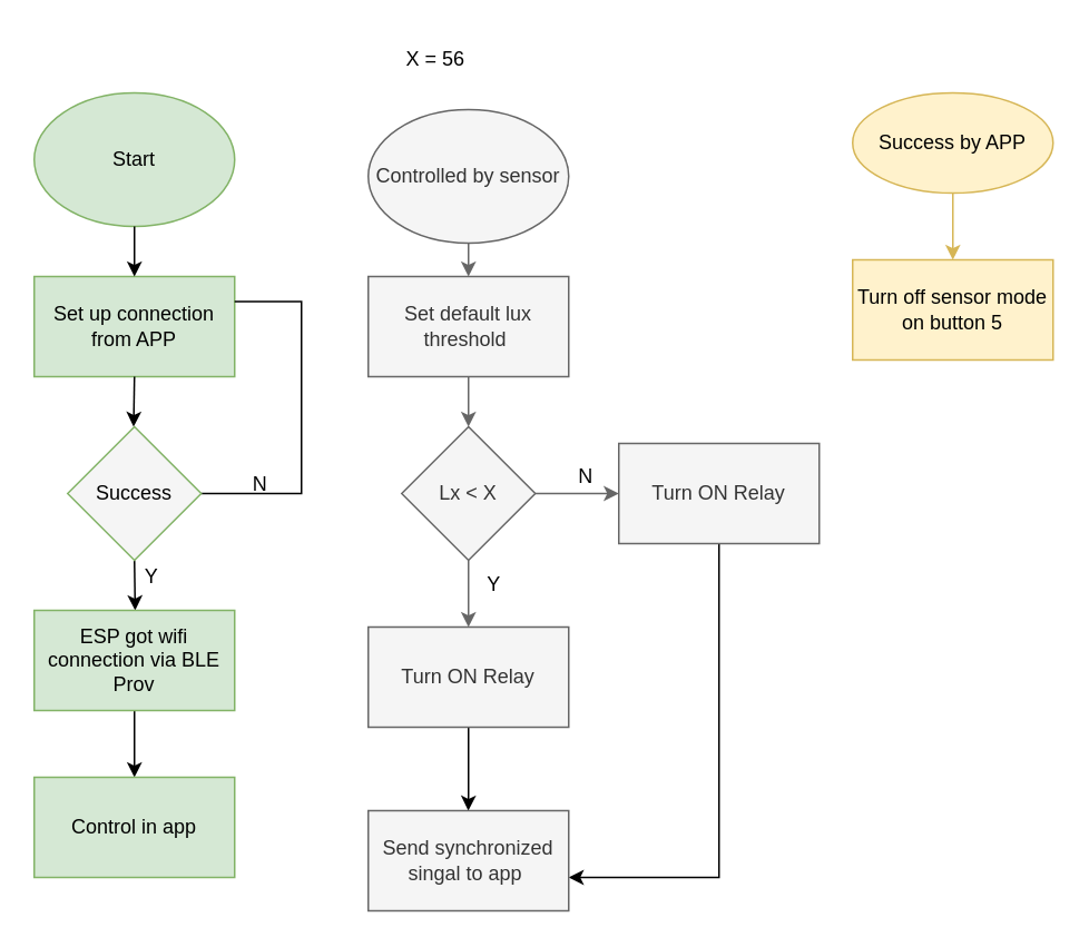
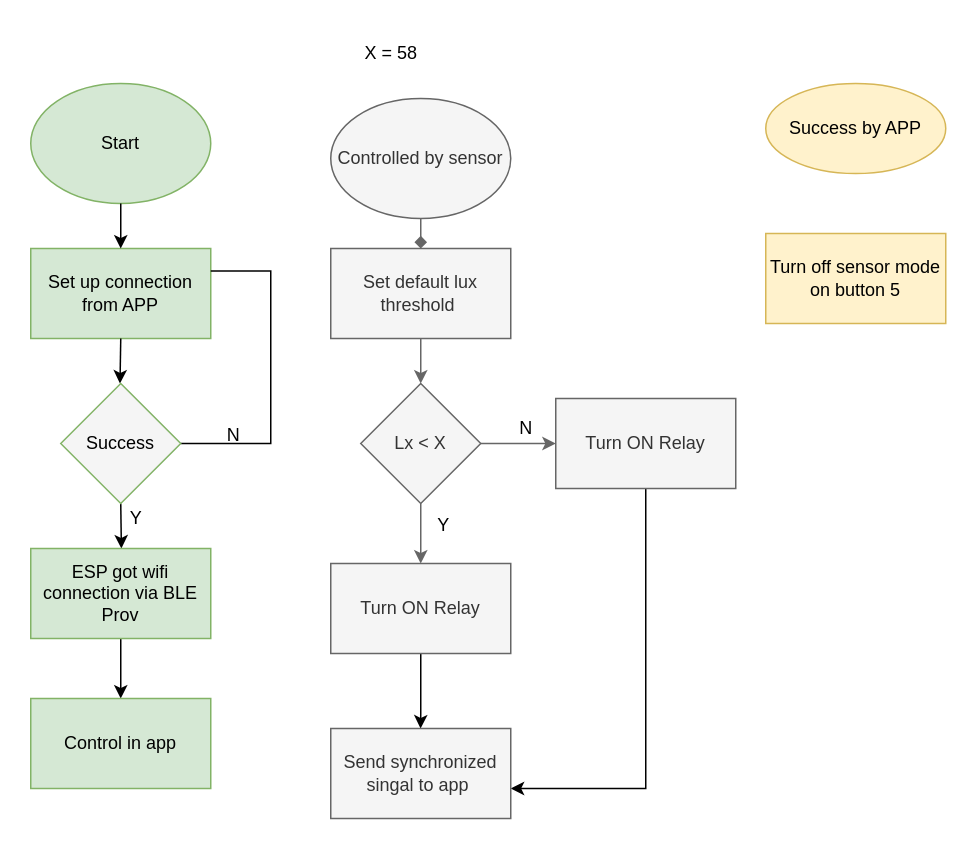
- <mxCell id="21" value="X = 56" style="text;html=1;align=center;verticalAlign=middle;resizable=0;points=[];autosize=1;strokeColor=none;fillColor=none;" vertex="1" parent="1"><mxGeometry x="230" y="20" width="60" height="30" as="geometry" /></mxCell>
+ <mxCell id="21" value="X = 58" style="text;html=1;align=center;verticalAlign=middle;resizable=0;points=[];autosize=1;strokeColor=none;fillColor=none;" vertex="1" parent="1"><mxGeometry x="230" y="20" width="60" height="30" as="geometry" /></mxCell>
- <mxCell id="26" style="edgeStyle=orthogonalEdgeStyle;rounded=0;orthogonalLoop=1;jettySize=auto;html=1;exitX=0.5;exitY=1;exitDx=0;exitDy=0;entryX=0.5;entryY=0;entryDx=0;entryDy=0;fillColor=#fff2cc;strokeColor=#d6b656;" edge="1" parent="1" source="27" target="28"><mxGeometry relative="1" as="geometry" /></mxCell>
- <mxCell id="10" value="" style="endArrow=classic;html=1;rounded=0;exitX=0.5;exitY=1;exitDx=0;exitDy=0;entryX=0.5;entryY=0;entryDx=0;entryDy=0;fillColor=#f5f5f5;strokeColor=#666666;" parent="1" source="5" target="4" edge="1"><mxGeometry width="50" height="50" relative="1" as="geometry"><mxPoint x="190" y="285" as="sourcePoint" /><mxPoint x="240" y="235" as="targetPoint" /></mxGeometry></mxCell>
+ <mxCell id="10" value="" style="endArrow=diamond;html=1;rounded=0;exitX=0.5;exitY=1;exitDx=0;exitDy=0;entryX=0.5;entryY=0;entryDx=0;entryDy=0;fillColor=#f5f5f5;strokeColor=#666666;" parent="1" source="5" target="4" edge="1"><mxGeometry width="50" height="50" relative="1" as="geometry"><mxPoint x="190" y="285" as="sourcePoint" /><mxPoint x="240" y="235" as="targetPoint" /></mxGeometry></mxCell>
